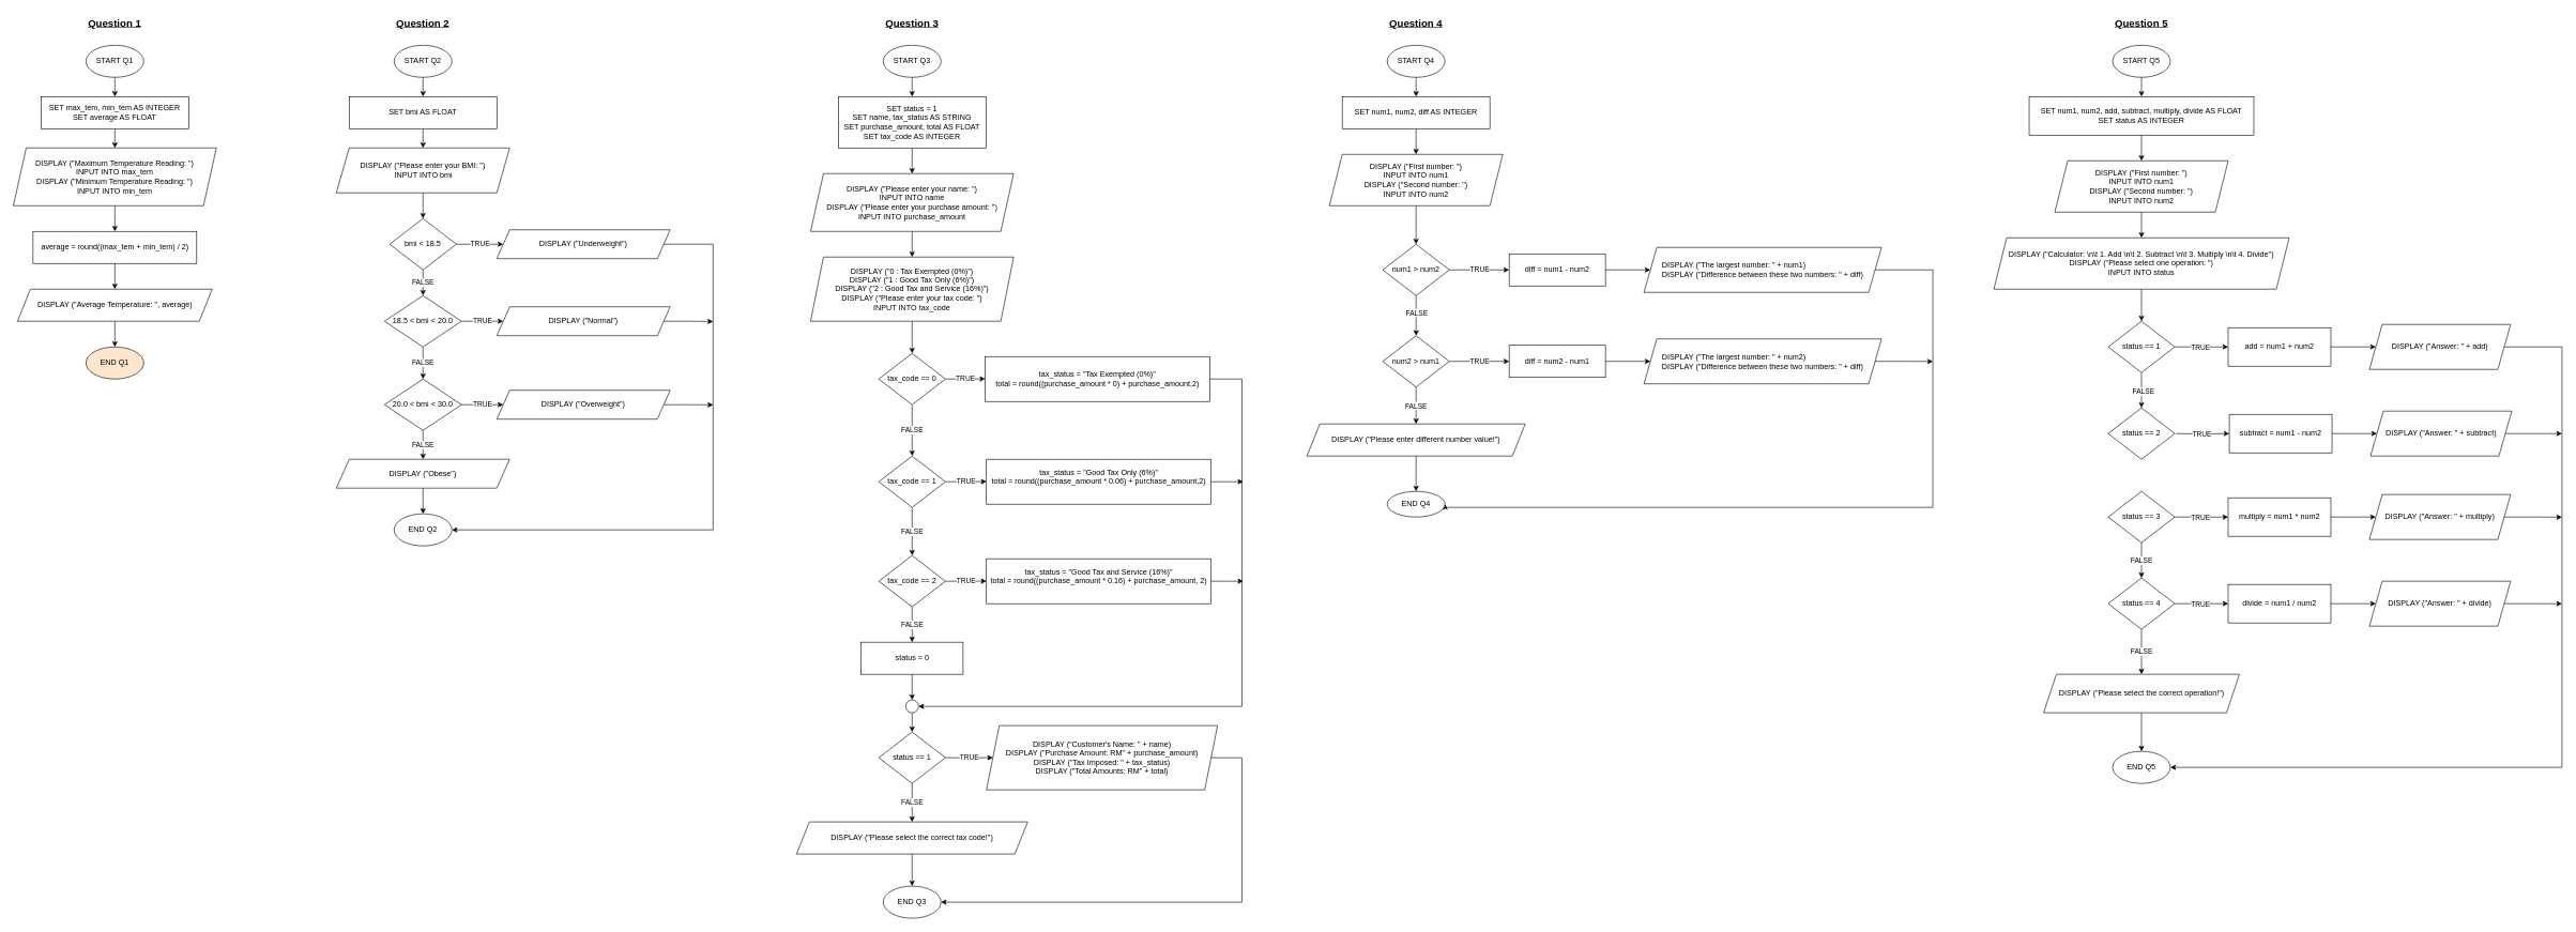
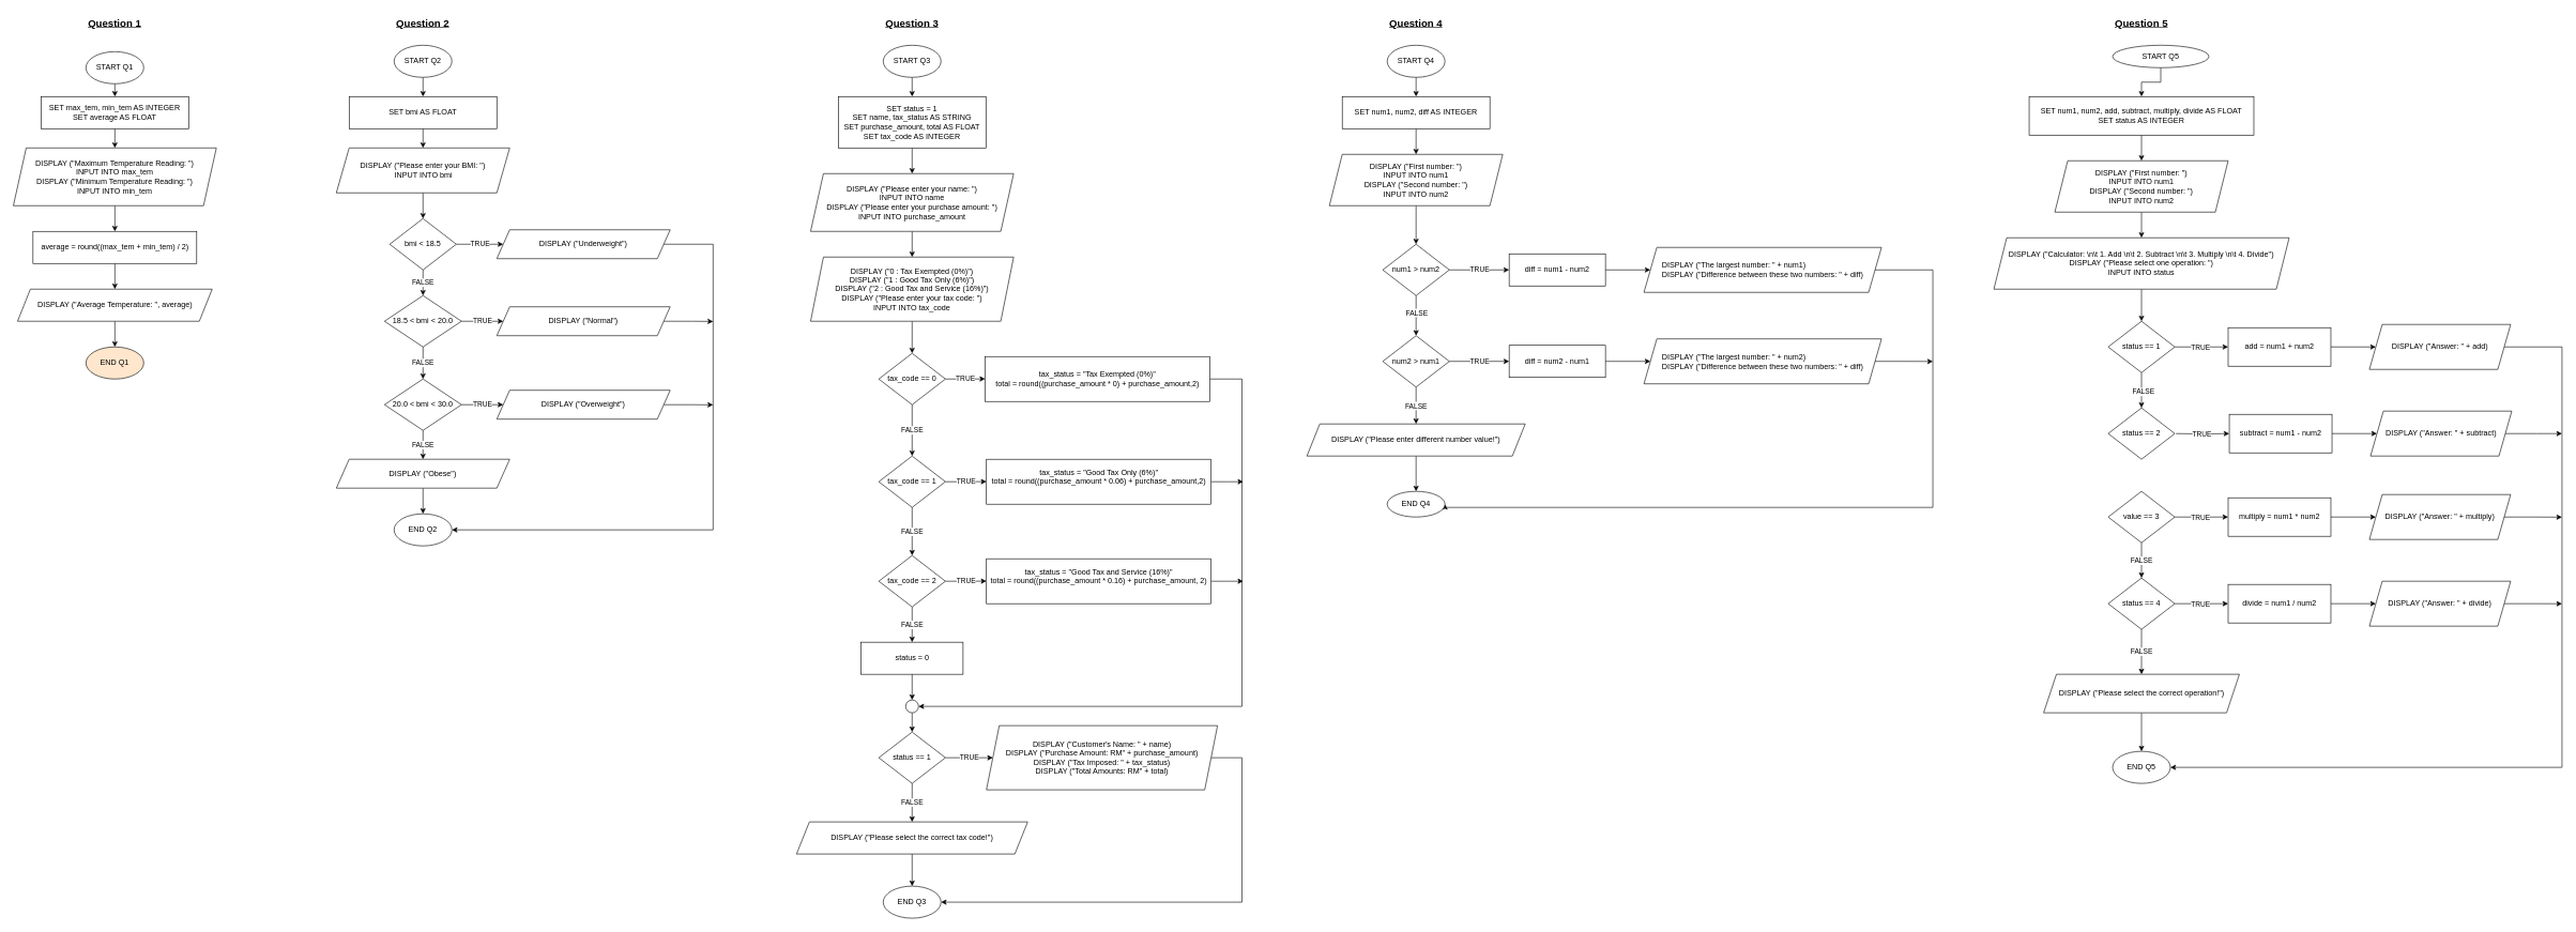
- <mxCell id="39" value="START Q1" style="ellipse;whiteSpace=wrap;html=1;" parent="1" vertex="1"><mxGeometry x="133.12" y="70" width="90" height="50" as="geometry" /></mxCell>
+ <mxCell id="39" value="START Q1" style="ellipse;whiteSpace=wrap;html=1;" parent="1" vertex="1"><mxGeometry x="133.12" y="80" width="90" height="50" as="geometry" /></mxCell>
- <mxCell id="101" value="START Q5" style="ellipse;whiteSpace=wrap;html=1;" parent="1" vertex="1"><mxGeometry x="3290" y="70" width="90" height="50" as="geometry" /></mxCell>
+ <mxCell id="101" value="START Q5" style="ellipse;whiteSpace=wrap;html=1;" parent="1" vertex="1"><mxGeometry x="3290" y="70" width="150" height="35" as="geometry" /></mxCell>
- <mxCell id="122" value="status == 3" style="rhombus;whiteSpace=wrap;html=1;" parent="1" vertex="1"><mxGeometry x="3283.13" y="765" width="103.74" height="80" as="geometry" /></mxCell>
+ <mxCell id="122" value="value == 3" style="rhombus;whiteSpace=wrap;html=1;" parent="1" vertex="1"><mxGeometry x="3283.13" y="765" width="103.74" height="80" as="geometry" /></mxCell>
